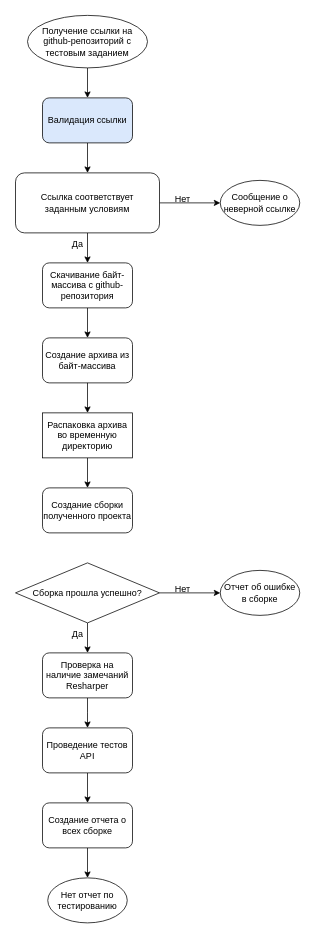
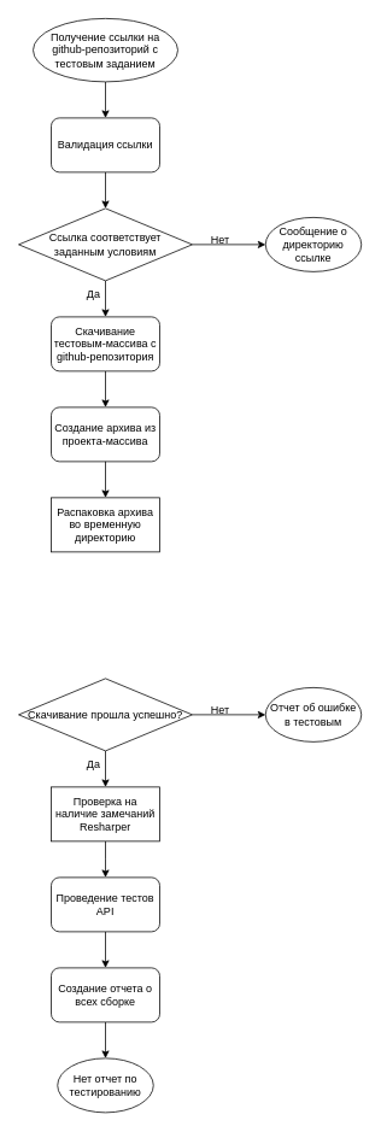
- <mxCell id="19" value="Валидация ссылки" style="rounded=1;whiteSpace=wrap;html=1;fillColor=#dae8fc;" vertex="1" parent="1"><mxGeometry x="56" y="130" width="120" height="60" as="geometry" /></mxCell>
+ <mxCell id="19" value="Валидация ссылки" style="rounded=1;whiteSpace=wrap;html=1;" vertex="1" parent="1"><mxGeometry x="56" y="130" width="120" height="60" as="geometry" /></mxCell>
- <mxCell id="22" value="Ссылка соответствует &lt;br&gt;заданным условиям" style="whiteSpace=wrap;html=1;rounded=1;" vertex="1" parent="1"><mxGeometry x="20" y="230" width="192" height="80" as="geometry" /></mxCell>
+ <mxCell id="22" value="Ссылка соответствует &lt;br&gt;заданным условиям" style="rhombus;whiteSpace=wrap;html=1;" vertex="1" parent="1"><mxGeometry x="20" y="230" width="192" height="80" as="geometry" /></mxCell>
- <mxCell id="23" value="Сообщение о неверной ссылке" style="ellipse;whiteSpace=wrap;html=1;" vertex="1" parent="1"><mxGeometry x="293" y="240" width="106" height="60" as="geometry" /></mxCell>
+ <mxCell id="23" value="Сообщение о директорию ссылке" style="ellipse;whiteSpace=wrap;html=1;" vertex="1" parent="1"><mxGeometry x="293" y="240" width="106" height="60" as="geometry" /></mxCell>
- <mxCell id="31" value="Скачивание байт-массива с github-репозитория" style="rounded=1;whiteSpace=wrap;html=1;" vertex="1" parent="1"><mxGeometry x="56" y="350" width="120" height="60" as="geometry" /></mxCell>
+ <mxCell id="31" value="Скачивание тестовым-массива с github-репозитория" style="rounded=1;whiteSpace=wrap;html=1;" vertex="1" parent="1"><mxGeometry x="56" y="350" width="120" height="60" as="geometry" /></mxCell>
- <mxCell id="24" value="Создание архива из байт-массива" style="rounded=1;whiteSpace=wrap;html=1;" vertex="1" parent="1"><mxGeometry x="56" y="450" width="120" height="60" as="geometry" /></mxCell>
+ <mxCell id="24" value="Создание архива из проекта-массива" style="rounded=1;whiteSpace=wrap;html=1;" vertex="1" parent="1"><mxGeometry x="56" y="450" width="120" height="60" as="geometry" /></mxCell>
- <mxCell id="28" style="edgeStyle=orthogonalEdgeStyle;rounded=0;orthogonalLoop=1;jettySize=auto;html=1;entryX=0.5;entryY=0;entryDx=0;entryDy=0;" edge="1" parent="1" source="29" target="4"><mxGeometry relative="1" as="geometry" /></mxCell>
- <mxCell id="4" value="Создание сборки полученного проекта" style="rounded=1;whiteSpace=wrap;html=1;" vertex="1" parent="1"><mxGeometry x="56" y="650" width="120" height="60" as="geometry" /></mxCell>
- <mxCell id="7" value="Сборка прошла успешно?" style="rhombus;whiteSpace=wrap;html=1;" vertex="1" parent="1"><mxGeometry x="20" y="750" width="192" height="80" as="geometry" /></mxCell>
+ <mxCell id="7" value="Скачивание прошла успешно?" style="rhombus;whiteSpace=wrap;html=1;" vertex="1" parent="1"><mxGeometry x="20" y="750" width="192" height="80" as="geometry" /></mxCell>
- <mxCell id="8" value="Отчет об ошибке в сборке" style="ellipse;whiteSpace=wrap;html=1;" vertex="1" parent="1"><mxGeometry x="293" y="760" width="106" height="60" as="geometry" /></mxCell>
+ <mxCell id="8" value="Отчет об ошибке в тестовым" style="ellipse;whiteSpace=wrap;html=1;" vertex="1" parent="1"><mxGeometry x="293" y="760" width="106" height="60" as="geometry" /></mxCell>
- <mxCell id="10" value="Проверка на наличие замечаний Resharper" style="rounded=1;whiteSpace=wrap;html=1;" vertex="1" parent="1"><mxGeometry x="56" y="870" width="120" height="60" as="geometry" /></mxCell>
+ <mxCell id="10" value="Проверка на наличие замечаний Resharper" style="whiteSpace=wrap;html=1;rounded=0;" vertex="1" parent="1"><mxGeometry x="56" y="870" width="120" height="60" as="geometry" /></mxCell>
